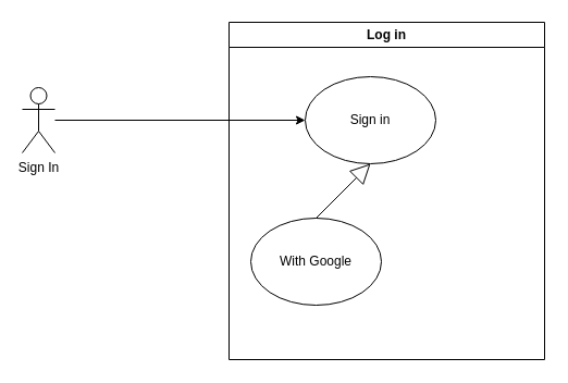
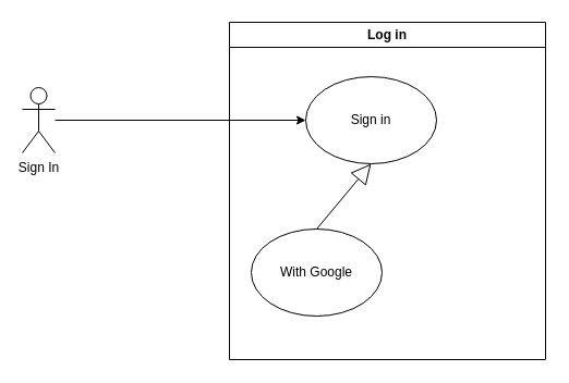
- <mxCell id="4" value="With Google" style="ellipse;whiteSpace=wrap;html=1;" vertex="1" parent="2"><mxGeometry x="20" y="180" width="120" height="80" as="geometry" /></mxCell>
+ <mxCell id="4" value="With Google" style="ellipse;whiteSpace=wrap;html=1;" vertex="1" parent="2"><mxGeometry x="20" y="190" width="120" height="80" as="geometry" /></mxCell>
